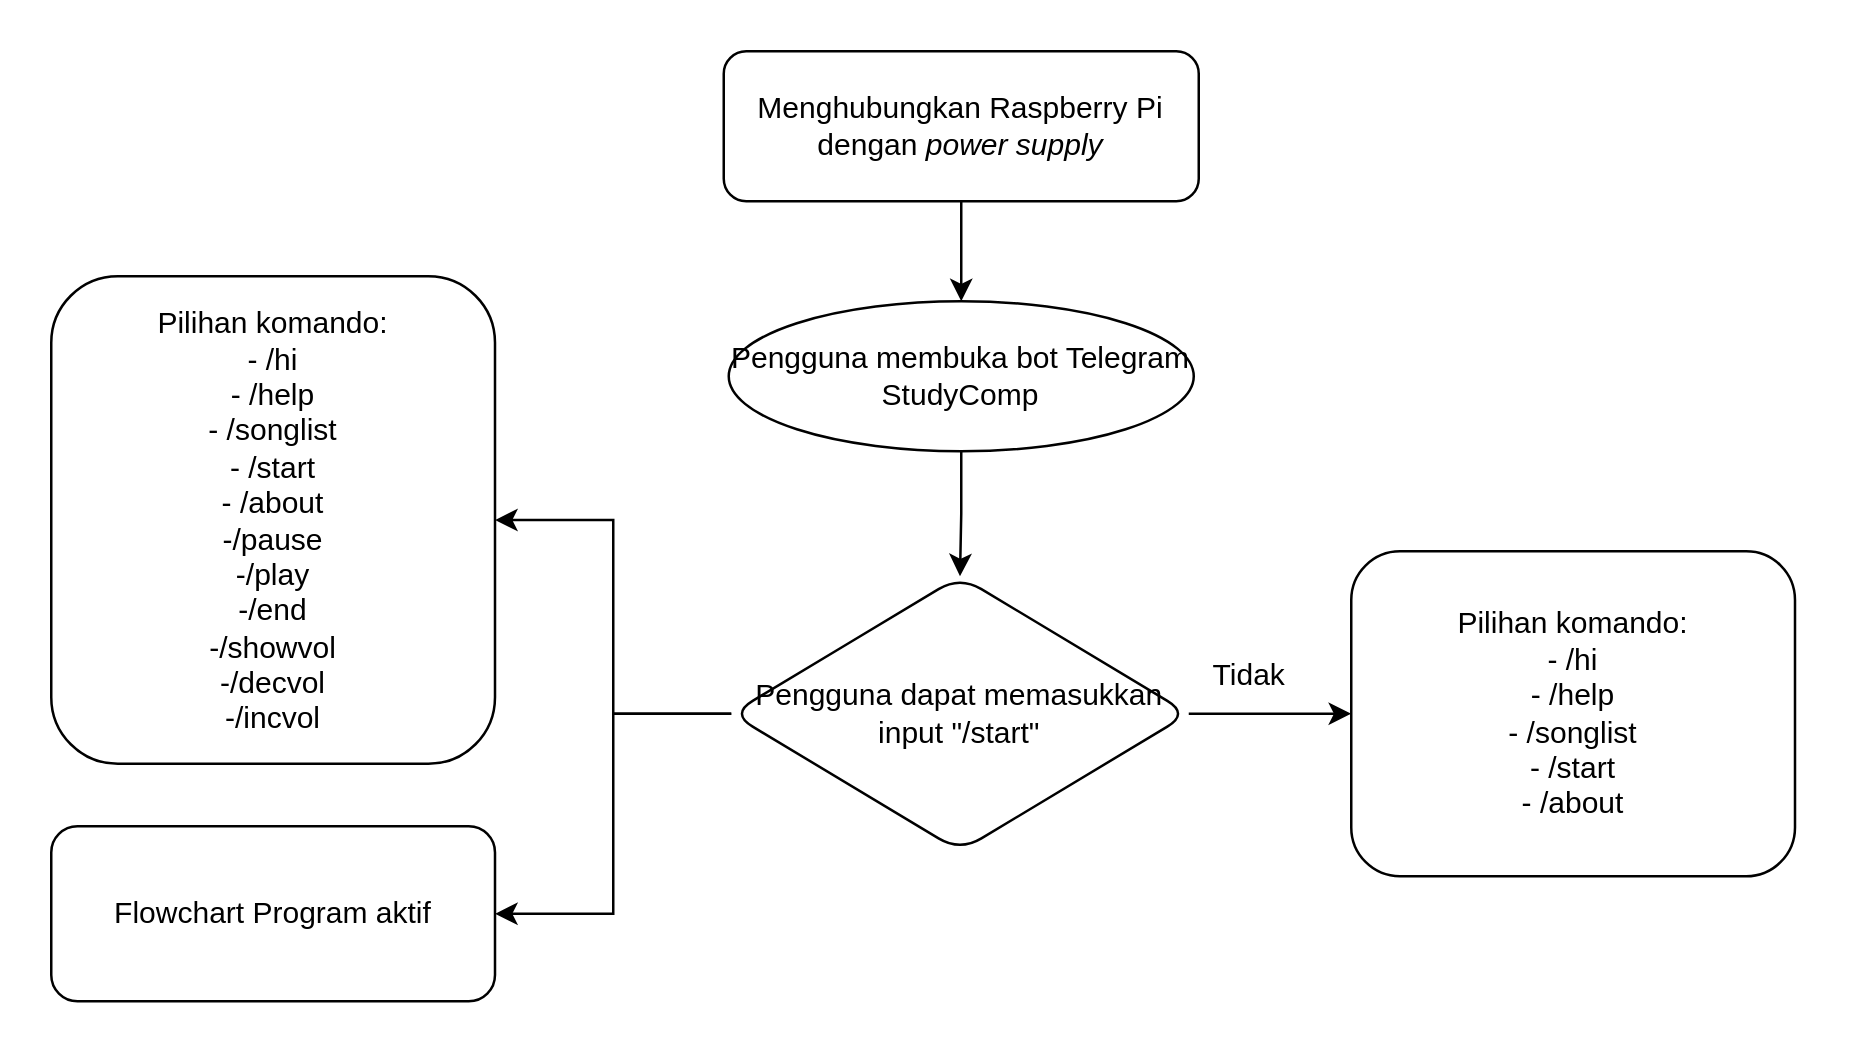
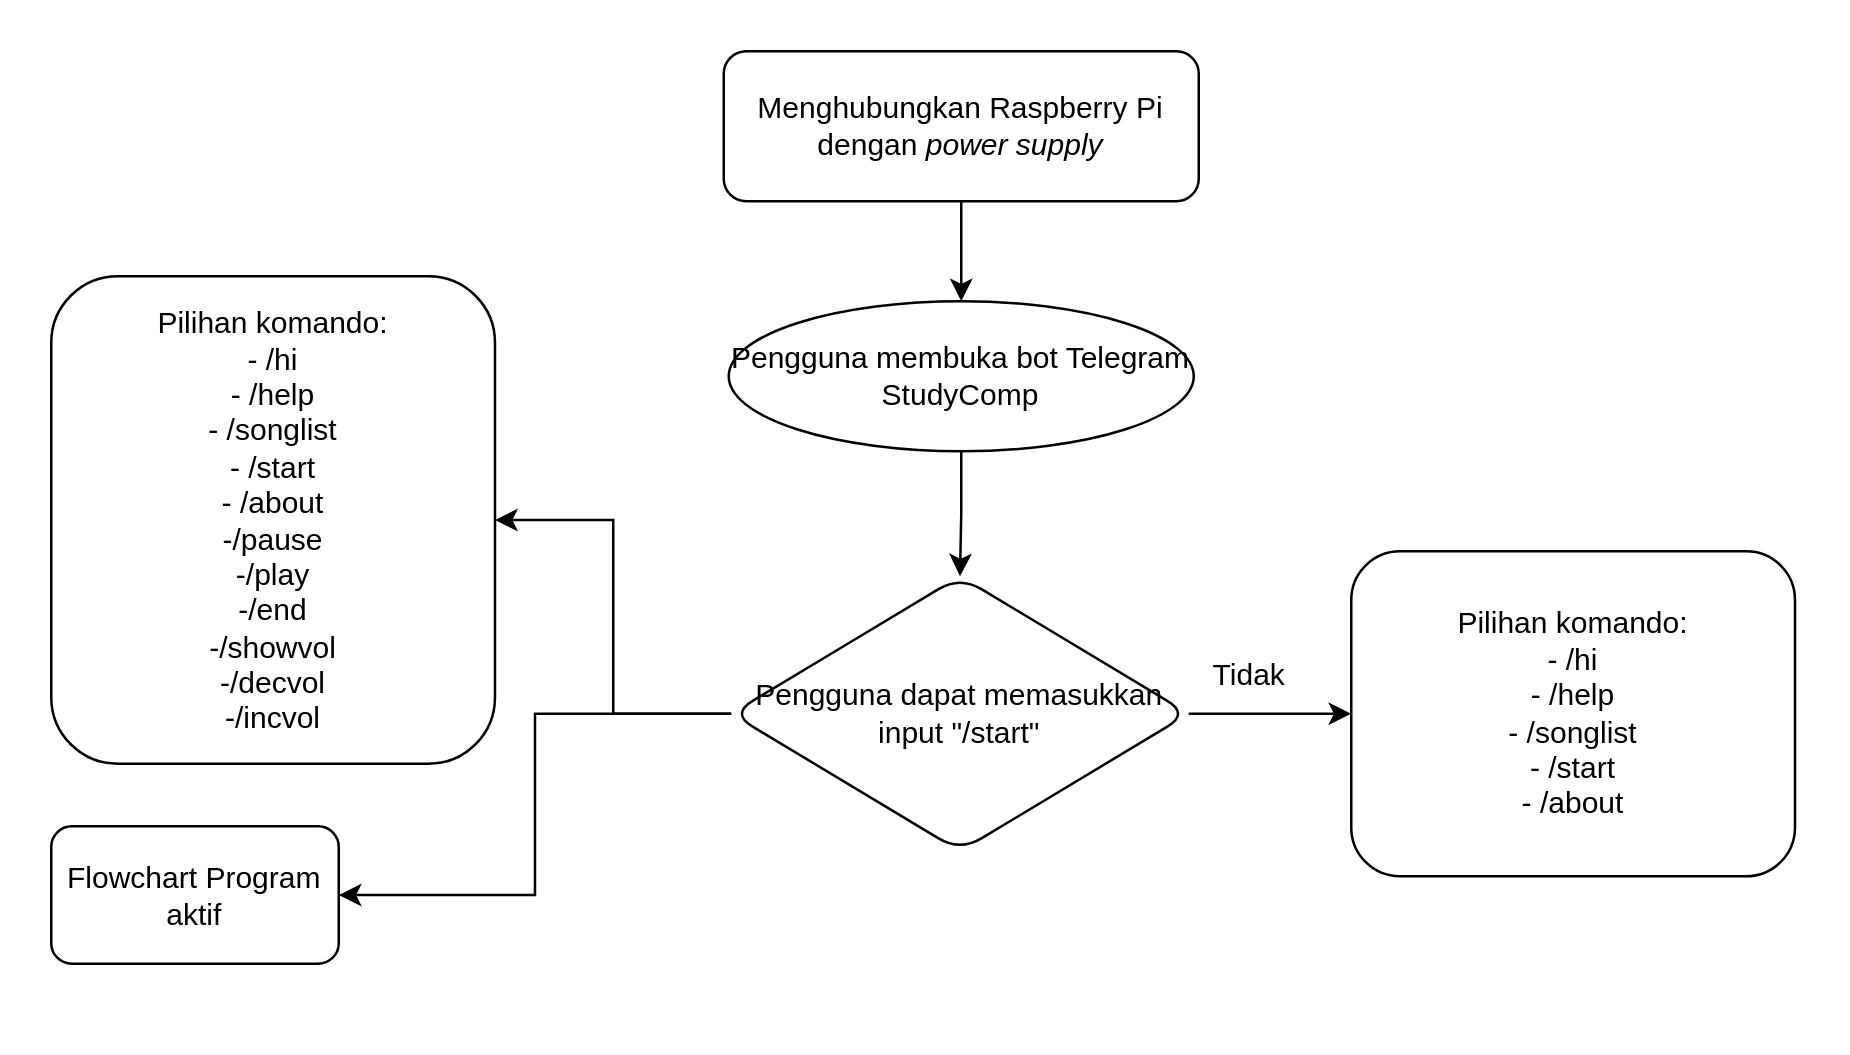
- <mxCell id="13" value="Flowchart Program aktif" style="whiteSpace=wrap;html=1;rounded=1;" vertex="1" parent="1"><mxGeometry x="20" y="330" width="177.5" height="70" as="geometry" /></mxCell>
+ <mxCell id="13" value="Flowchart Program aktif" style="whiteSpace=wrap;html=1;rounded=1;" vertex="1" parent="1"><mxGeometry x="20" y="330" width="115" height="55" as="geometry" /></mxCell>
